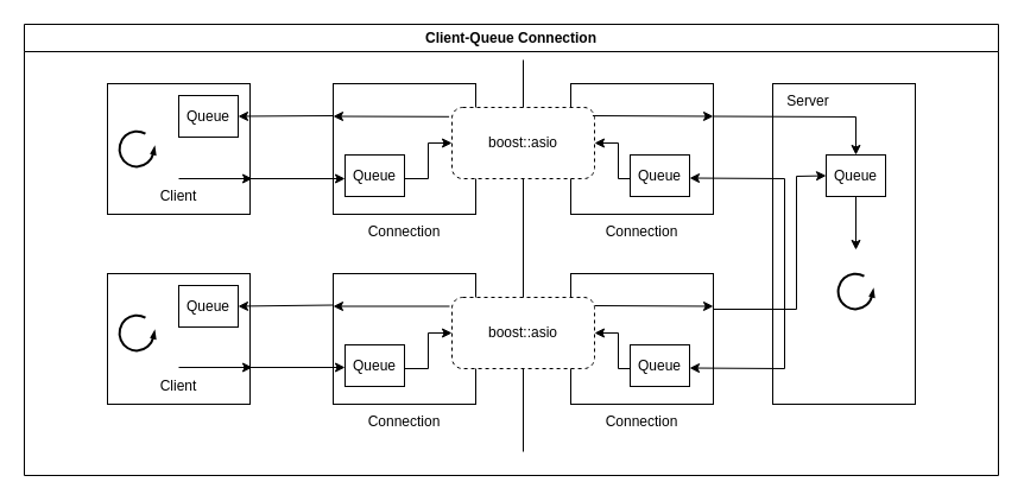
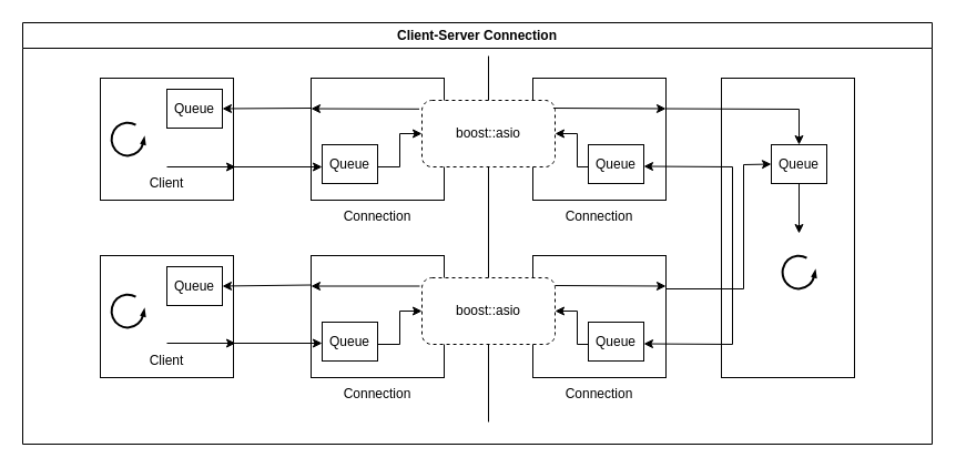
- <mxCell id="47" value="Client-Queue Connection" style="swimlane;whiteSpace=wrap;html=1;" vertex="1" parent="1"><mxGeometry x="20" y="20" width="820" height="380" as="geometry" /></mxCell>
+ <mxCell id="47" value="Client-Server Connection" style="swimlane;whiteSpace=wrap;html=1;" vertex="1" parent="1"><mxGeometry x="20" y="20" width="820" height="380" as="geometry" /></mxCell>
- <mxCell id="22" value="Server" style="text;html=1;align=center;verticalAlign=middle;whiteSpace=wrap;rounded=0;" parent="1" vertex="1"><mxGeometry x="650" y="70" width="60" height="30" as="geometry" /></mxCell>
